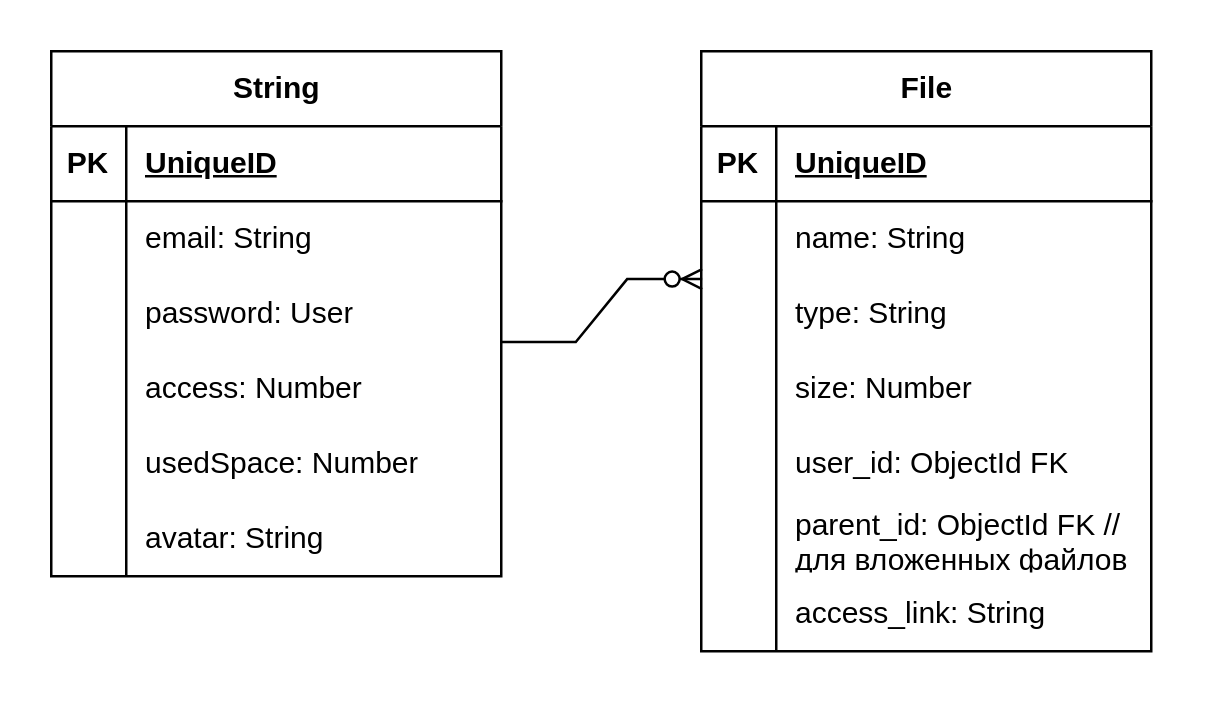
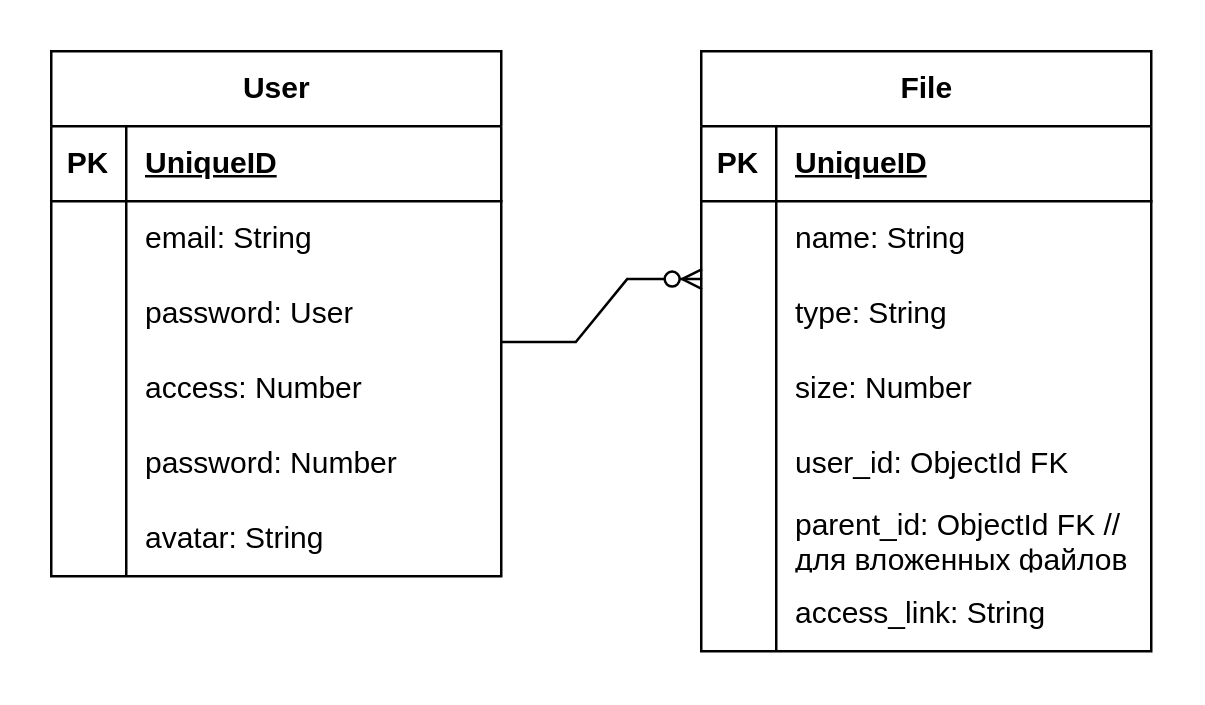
- <mxCell id="2" value="String" style="shape=table;startSize=30;container=1;collapsible=1;childLayout=tableLayout;fixedRows=1;rowLines=0;fontStyle=1;align=center;resizeLast=1;html=1;" vertex="1" parent="1"><mxGeometry x="20" y="20" width="180" height="210" as="geometry" /></mxCell>
+ <mxCell id="2" value="User" style="shape=table;startSize=30;container=1;collapsible=1;childLayout=tableLayout;fixedRows=1;rowLines=0;fontStyle=1;align=center;resizeLast=1;html=1;" vertex="1" parent="1"><mxGeometry x="20" y="20" width="180" height="210" as="geometry" /></mxCell>
- <mxCell id="17" value="usedSpace: Number" style="shape=partialRectangle;connectable=0;fillColor=none;top=0;left=0;bottom=0;right=0;align=left;spacingLeft=6;overflow=hidden;whiteSpace=wrap;html=1;" vertex="1" parent="15"><mxGeometry x="30" width="150" height="30" as="geometry"><mxRectangle width="150" height="30" as="alternateBounds" /></mxGeometry></mxCell>
+ <mxCell id="17" value="password: Number" style="shape=partialRectangle;connectable=0;fillColor=none;top=0;left=0;bottom=0;right=0;align=left;spacingLeft=6;overflow=hidden;whiteSpace=wrap;html=1;" vertex="1" parent="15"><mxGeometry x="30" width="150" height="30" as="geometry"><mxRectangle width="150" height="30" as="alternateBounds" /></mxGeometry></mxCell>
